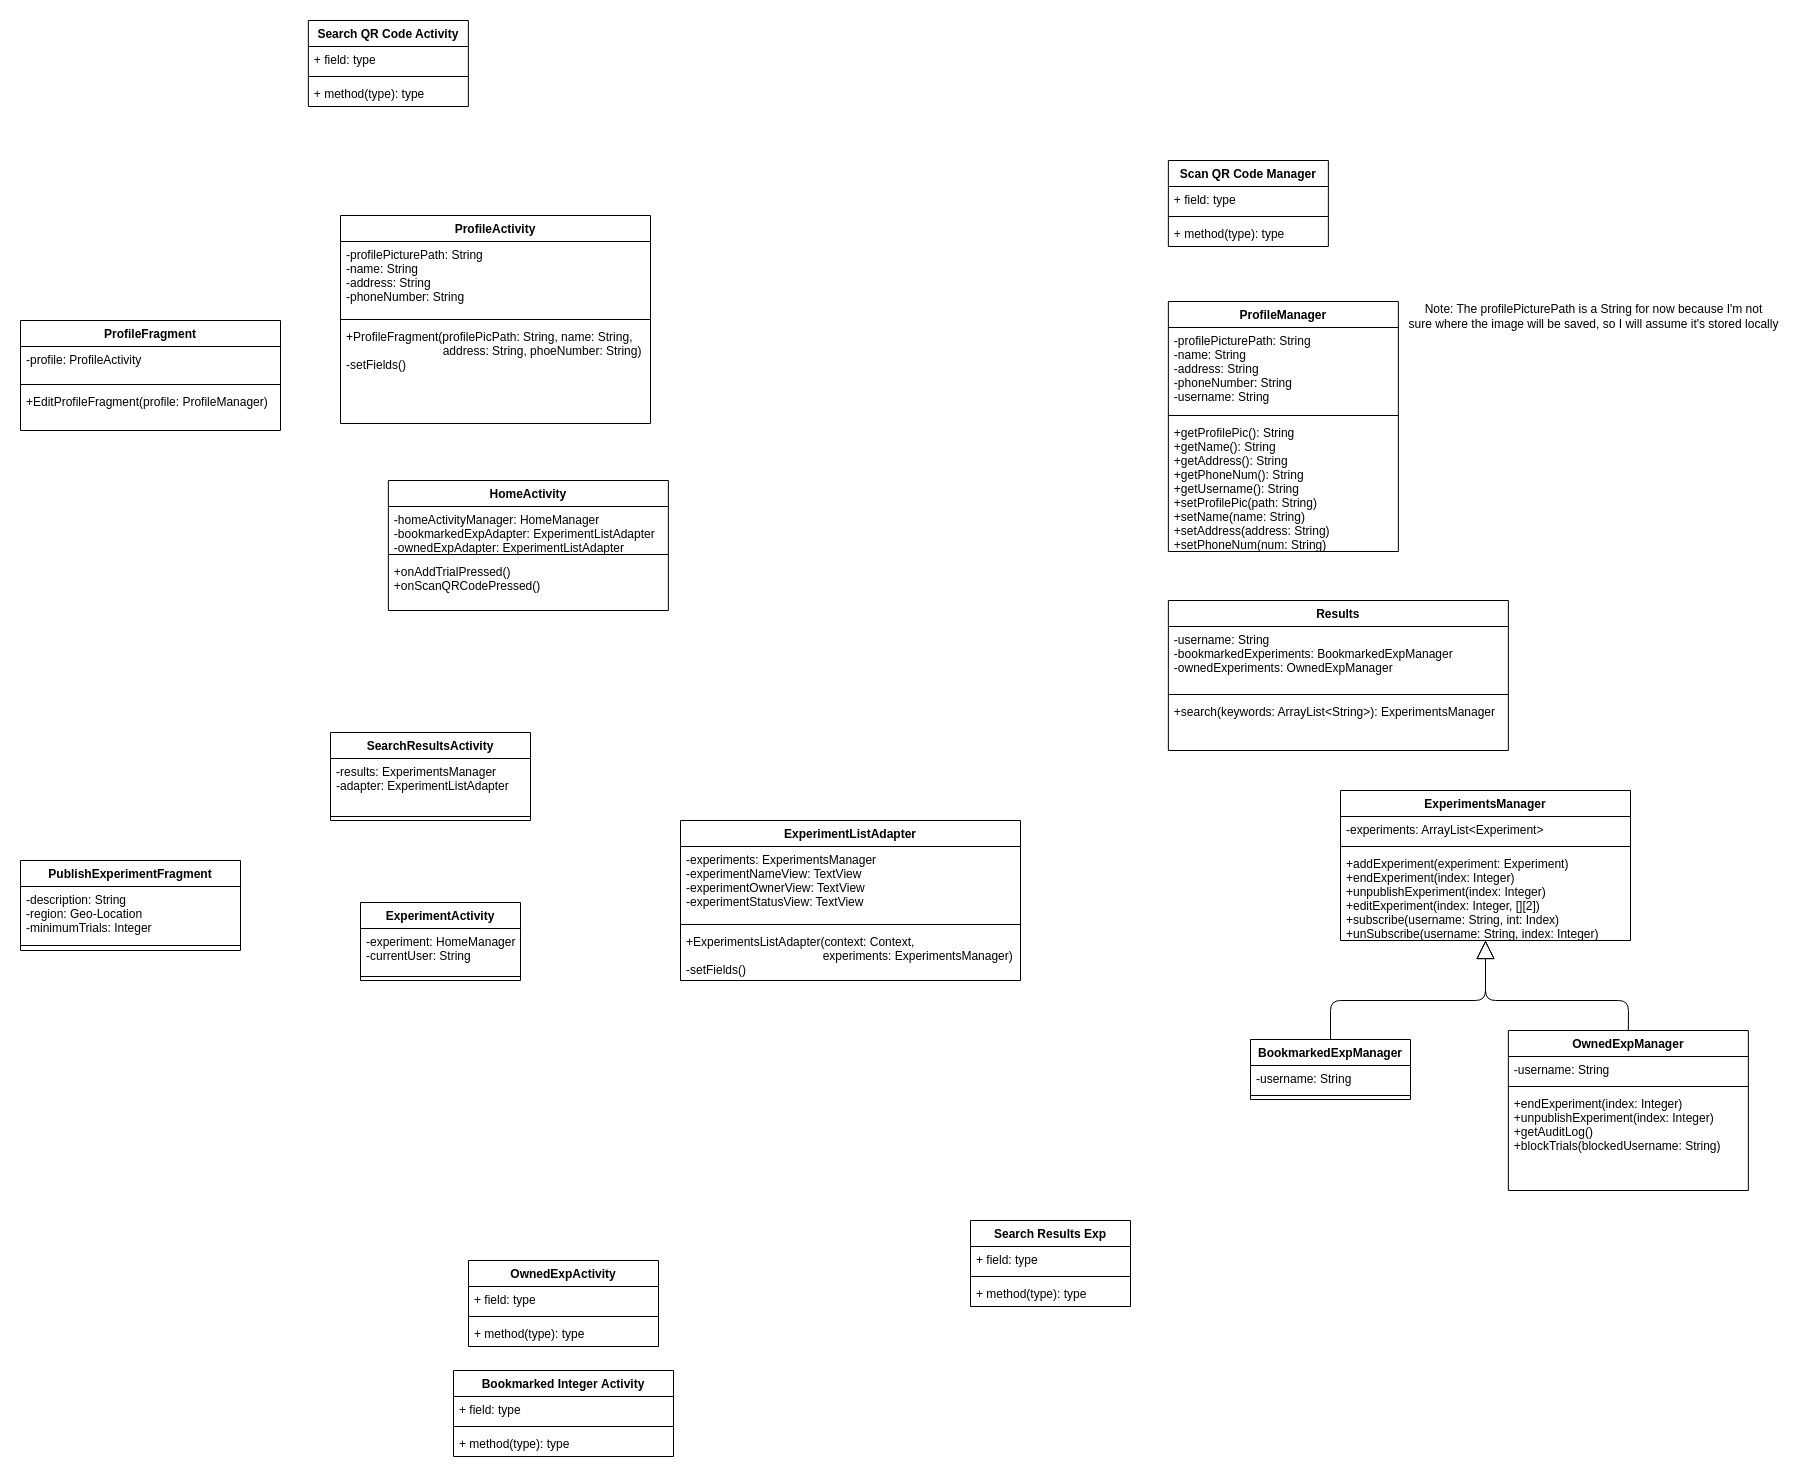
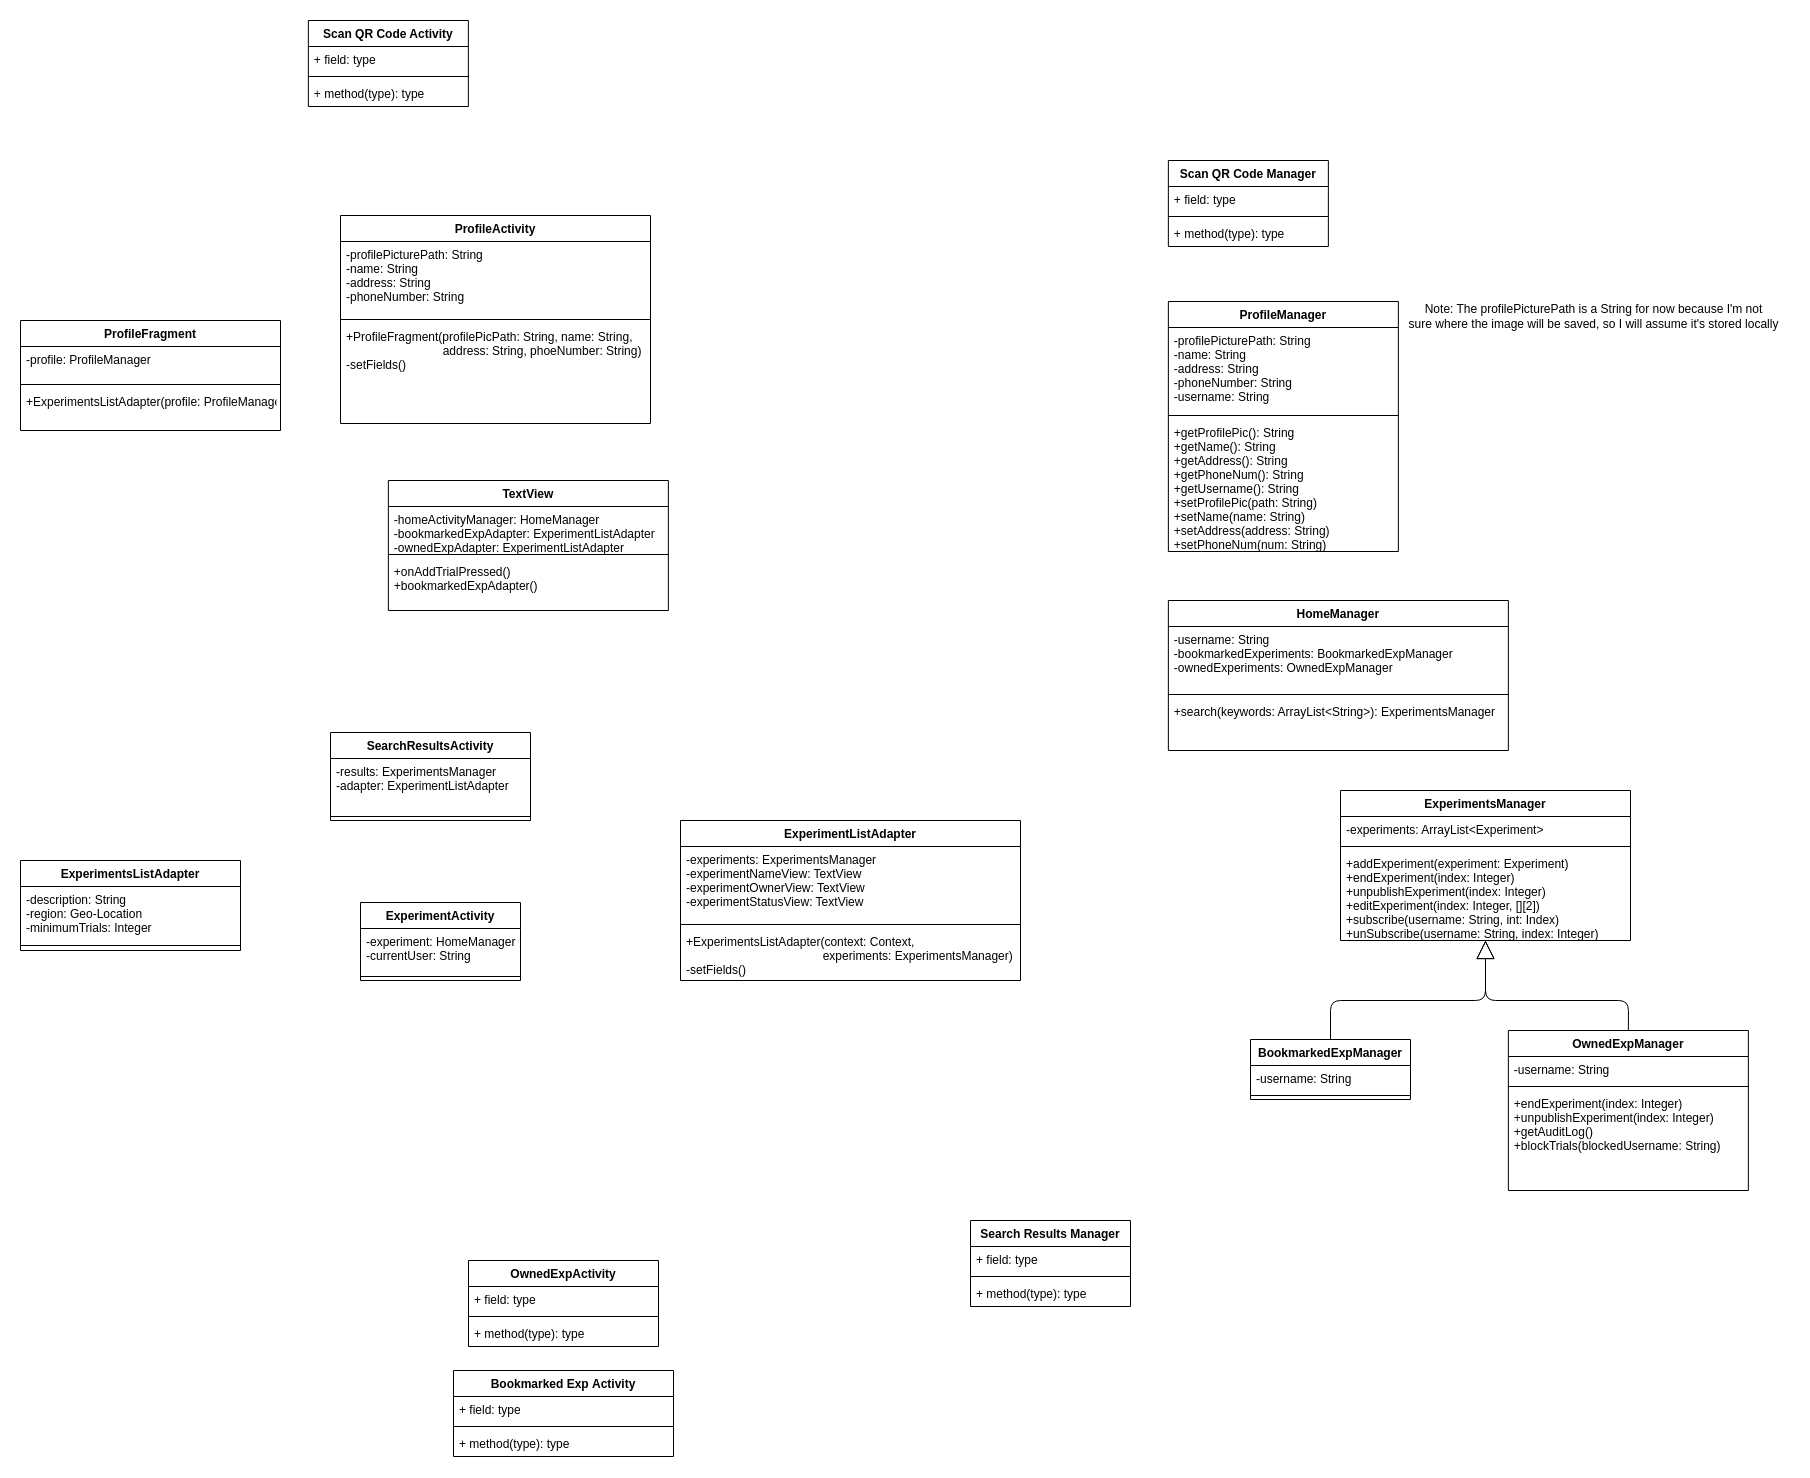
- <mxCell id="17" value="Search QR Code Activity" style="swimlane;fontStyle=1;align=center;verticalAlign=top;childLayout=stackLayout;horizontal=1;startSize=26;horizontalStack=0;resizeParent=1;resizeParentMax=0;resizeLast=0;collapsible=1;marginBottom=0;" vertex="1" parent="1"><mxGeometry x="307.87" y="20" width="160" height="86" as="geometry" /></mxCell>
+ <mxCell id="17" value="Scan QR Code Activity" style="swimlane;fontStyle=1;align=center;verticalAlign=top;childLayout=stackLayout;horizontal=1;startSize=26;horizontalStack=0;resizeParent=1;resizeParentMax=0;resizeLast=0;collapsible=1;marginBottom=0;" vertex="1" parent="1"><mxGeometry x="307.87" y="20" width="160" height="86" as="geometry" /></mxCell>
- <mxCell id="29" value="-profile: ProfileActivity&#10; " style="text;strokeColor=none;fillColor=none;align=left;verticalAlign=top;spacingLeft=4;spacingRight=4;overflow=hidden;rotatable=0;points=[[0,0.5],[1,0.5]];portConstraint=eastwest;" vertex="1" parent="28"><mxGeometry y="26" width="260" height="34" as="geometry" /></mxCell>
+ <mxCell id="29" value="-profile: ProfileManager&#10; " style="text;strokeColor=none;fillColor=none;align=left;verticalAlign=top;spacingLeft=4;spacingRight=4;overflow=hidden;rotatable=0;points=[[0,0.5],[1,0.5]];portConstraint=eastwest;" vertex="1" parent="28"><mxGeometry y="26" width="260" height="34" as="geometry" /></mxCell>
- <mxCell id="31" value="+EditProfileFragment(profile: ProfileManager)" style="text;strokeColor=none;fillColor=none;align=left;verticalAlign=top;spacingLeft=4;spacingRight=4;overflow=hidden;rotatable=0;points=[[0,0.5],[1,0.5]];portConstraint=eastwest;" vertex="1" parent="28"><mxGeometry y="68" width="260" height="42" as="geometry" /></mxCell>
+ <mxCell id="31" value="+ExperimentsListAdapter(profile: ProfileManager)" style="text;strokeColor=none;fillColor=none;align=left;verticalAlign=top;spacingLeft=4;spacingRight=4;overflow=hidden;rotatable=0;points=[[0,0.5],[1,0.5]];portConstraint=eastwest;" vertex="1" parent="28"><mxGeometry y="68" width="260" height="42" as="geometry" /></mxCell>
- <mxCell id="6" value="HomeActivity" style="swimlane;fontStyle=1;align=center;verticalAlign=top;childLayout=stackLayout;horizontal=1;startSize=26;horizontalStack=0;resizeParent=1;resizeParentMax=0;resizeLast=0;collapsible=1;marginBottom=0;" vertex="1" parent="1"><mxGeometry x="387.87" y="480" width="280" height="130" as="geometry" /></mxCell>
+ <mxCell id="6" value="TextView" style="swimlane;fontStyle=1;align=center;verticalAlign=top;childLayout=stackLayout;horizontal=1;startSize=26;horizontalStack=0;resizeParent=1;resizeParentMax=0;resizeLast=0;collapsible=1;marginBottom=0;" vertex="1" parent="1"><mxGeometry x="387.87" y="480" width="280" height="130" as="geometry" /></mxCell>
- <mxCell id="9" value="+onAddTrialPressed()&#10;+onScanQRCodePressed()" style="text;strokeColor=none;fillColor=none;align=left;verticalAlign=top;spacingLeft=4;spacingRight=4;overflow=hidden;rotatable=0;points=[[0,0.5],[1,0.5]];portConstraint=eastwest;" vertex="1" parent="6"><mxGeometry y="78" width="280" height="52" as="geometry" /></mxCell>
+ <mxCell id="9" value="+onAddTrialPressed()&#10;+bookmarkedExpAdapter()" style="text;strokeColor=none;fillColor=none;align=left;verticalAlign=top;spacingLeft=4;spacingRight=4;overflow=hidden;rotatable=0;points=[[0,0.5],[1,0.5]];portConstraint=eastwest;" vertex="1" parent="6"><mxGeometry y="78" width="280" height="52" as="geometry" /></mxCell>
- <mxCell id="40" value="Results" style="swimlane;fontStyle=1;align=center;verticalAlign=top;childLayout=stackLayout;horizontal=1;startSize=26;horizontalStack=0;resizeParent=1;resizeParentMax=0;resizeLast=0;collapsible=1;marginBottom=0;" vertex="1" parent="1"><mxGeometry x="1167.87" y="600" width="340" height="150" as="geometry" /></mxCell>
+ <mxCell id="40" value="HomeManager" style="swimlane;fontStyle=1;align=center;verticalAlign=top;childLayout=stackLayout;horizontal=1;startSize=26;horizontalStack=0;resizeParent=1;resizeParentMax=0;resizeLast=0;collapsible=1;marginBottom=0;" vertex="1" parent="1"><mxGeometry x="1167.87" y="600" width="340" height="150" as="geometry" /></mxCell>
- <mxCell id="25" value="PublishExperimentFragment" style="swimlane;fontStyle=1;align=center;verticalAlign=top;childLayout=stackLayout;horizontal=1;startSize=26;horizontalStack=0;resizeParent=1;resizeParentMax=0;resizeLast=0;collapsible=1;marginBottom=0;" vertex="1" parent="1"><mxGeometry x="20" y="860" width="220" height="90" as="geometry" /></mxCell>
+ <mxCell id="25" value="ExperimentsListAdapter" style="swimlane;fontStyle=1;align=center;verticalAlign=top;childLayout=stackLayout;horizontal=1;startSize=26;horizontalStack=0;resizeParent=1;resizeParentMax=0;resizeLast=0;collapsible=1;marginBottom=0;" vertex="1" parent="1"><mxGeometry x="20" y="860" width="220" height="90" as="geometry" /></mxCell>
- <mxCell id="44" value="Search Results Exp" style="swimlane;fontStyle=1;align=center;verticalAlign=top;childLayout=stackLayout;horizontal=1;startSize=26;horizontalStack=0;resizeParent=1;resizeParentMax=0;resizeLast=0;collapsible=1;marginBottom=0;" vertex="1" parent="1"><mxGeometry x="970" y="1220" width="160" height="86" as="geometry" /></mxCell>
+ <mxCell id="44" value="Search Results Manager" style="swimlane;fontStyle=1;align=center;verticalAlign=top;childLayout=stackLayout;horizontal=1;startSize=26;horizontalStack=0;resizeParent=1;resizeParentMax=0;resizeLast=0;collapsible=1;marginBottom=0;" vertex="1" parent="1"><mxGeometry x="970" y="1220" width="160" height="86" as="geometry" /></mxCell>
- <mxCell id="21" value="Bookmarked Integer Activity" style="swimlane;fontStyle=1;align=center;verticalAlign=top;childLayout=stackLayout;horizontal=1;startSize=26;horizontalStack=0;resizeParent=1;resizeParentMax=0;resizeLast=0;collapsible=1;marginBottom=0;" vertex="1" parent="1"><mxGeometry x="453" y="1370" width="220" height="86" as="geometry" /></mxCell>
+ <mxCell id="21" value="Bookmarked Exp Activity" style="swimlane;fontStyle=1;align=center;verticalAlign=top;childLayout=stackLayout;horizontal=1;startSize=26;horizontalStack=0;resizeParent=1;resizeParentMax=0;resizeLast=0;collapsible=1;marginBottom=0;" vertex="1" parent="1"><mxGeometry x="453" y="1370" width="220" height="86" as="geometry" /></mxCell>
